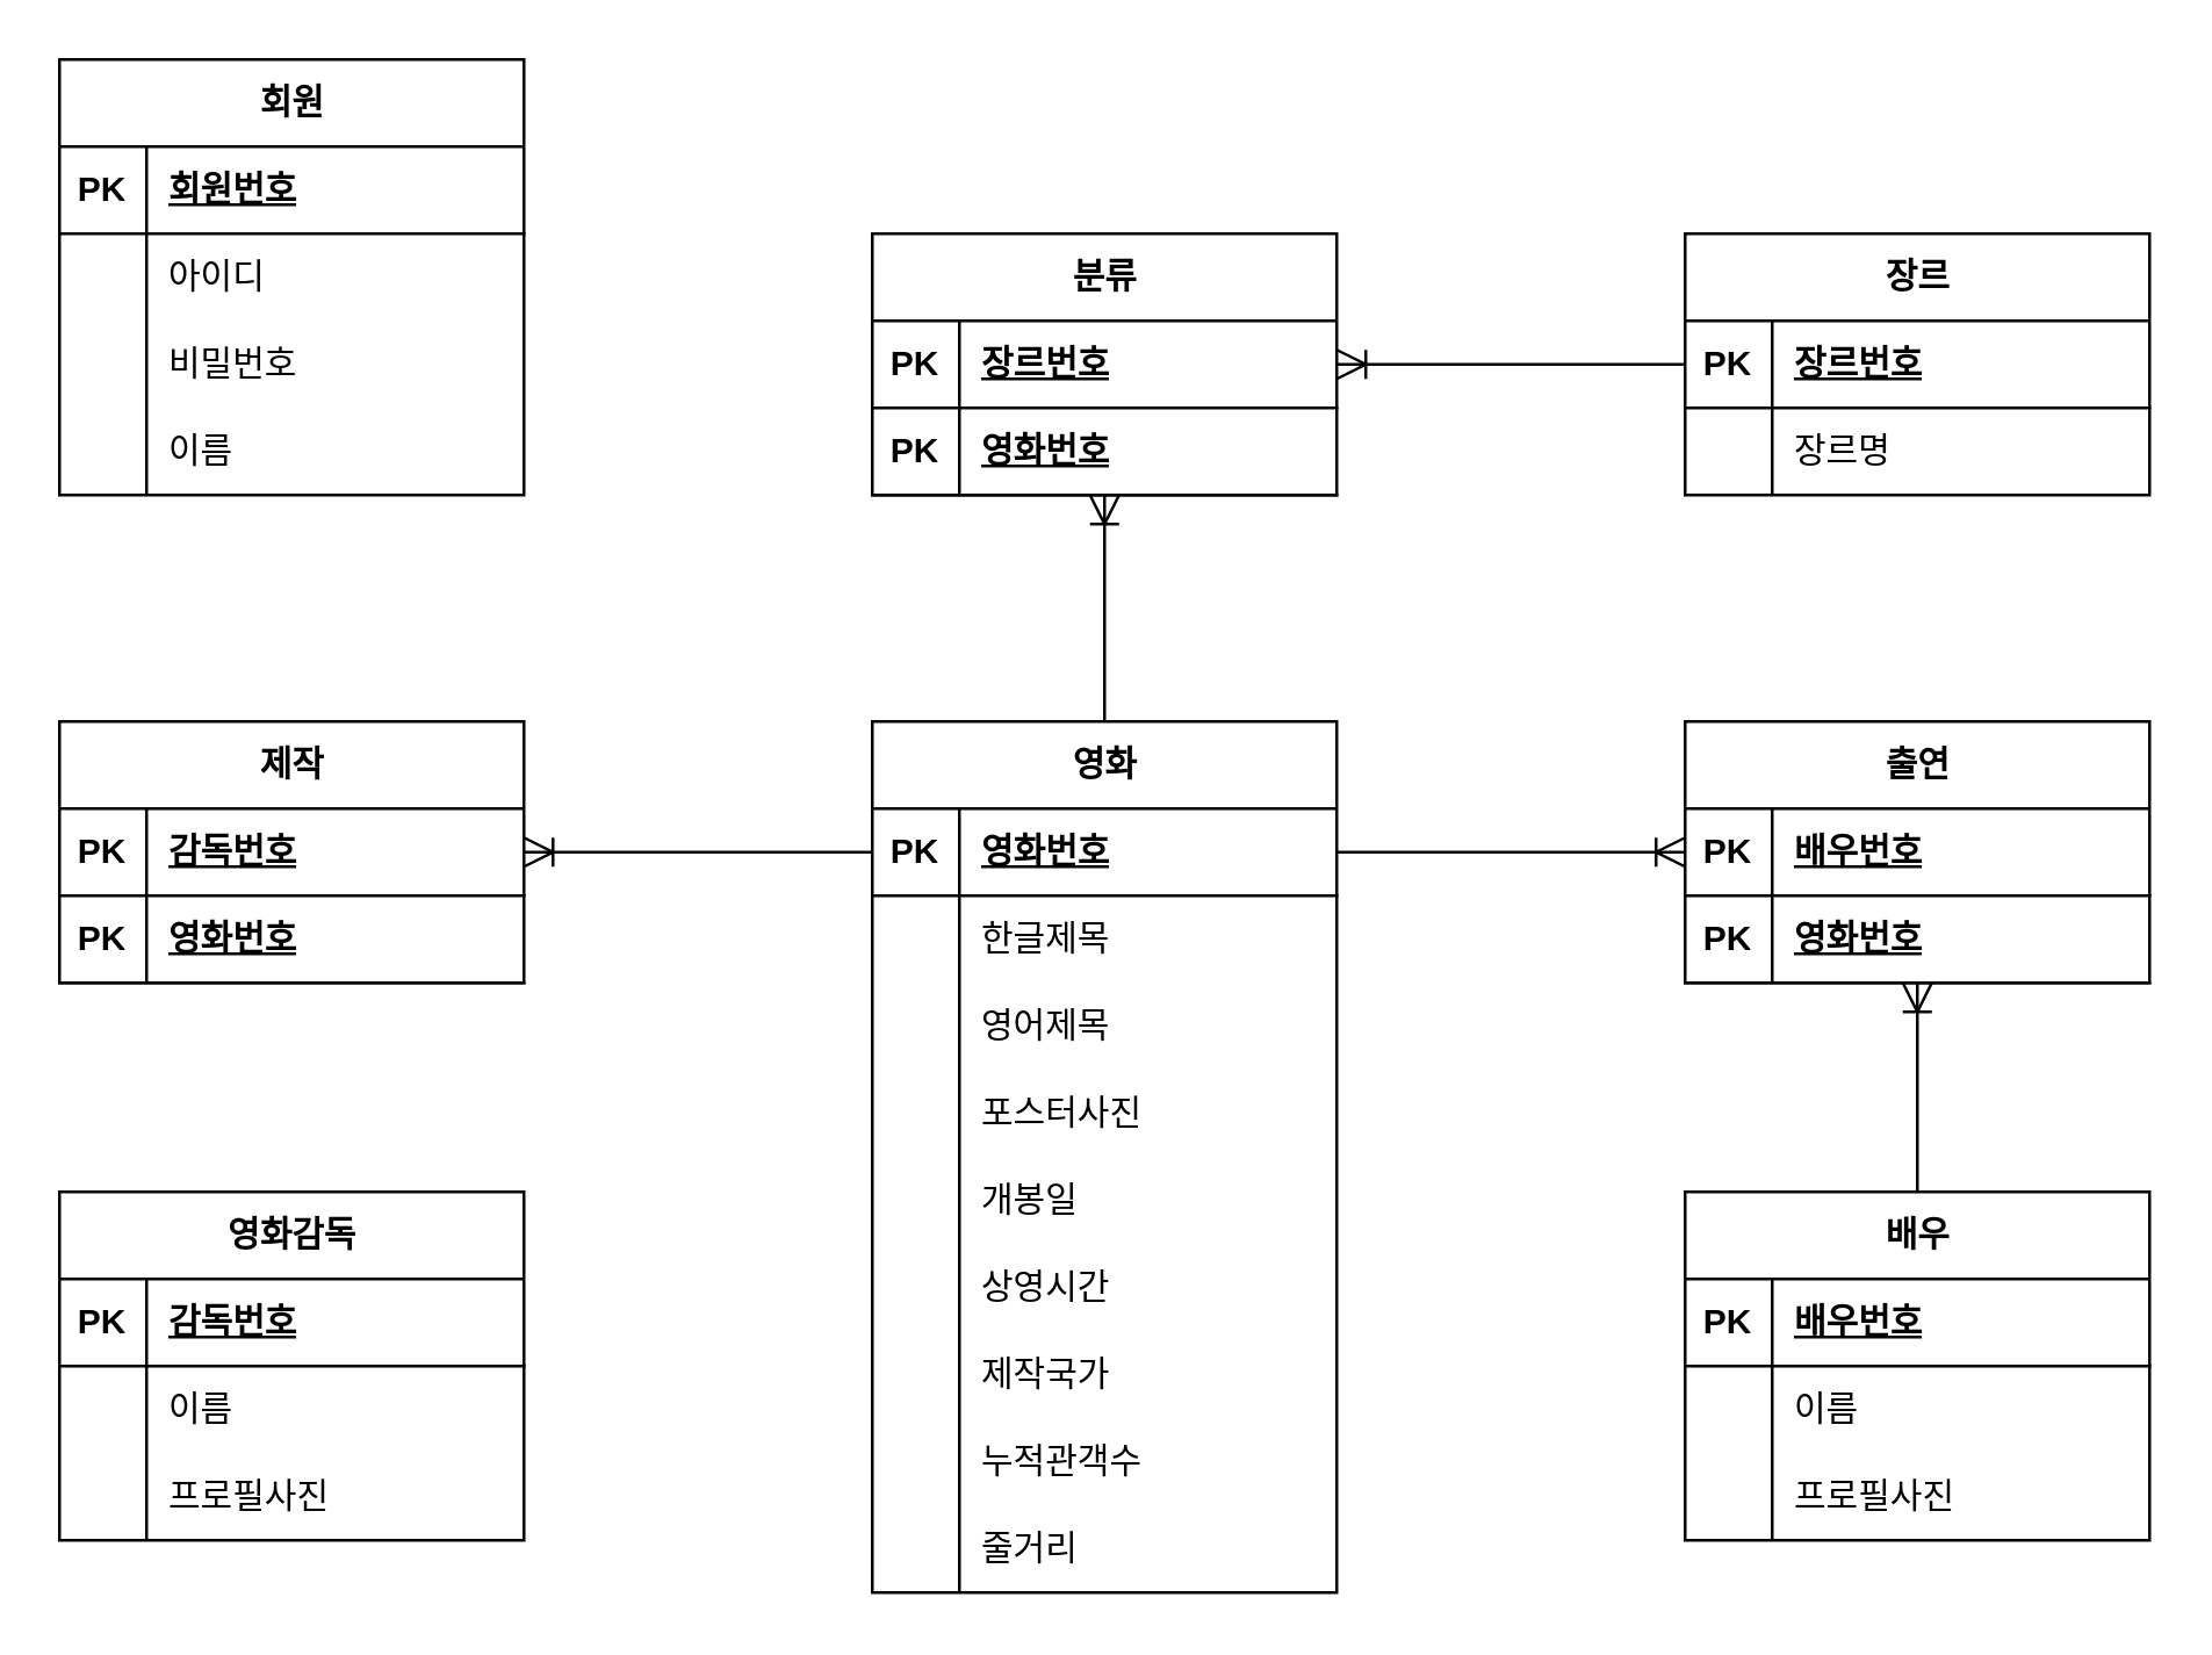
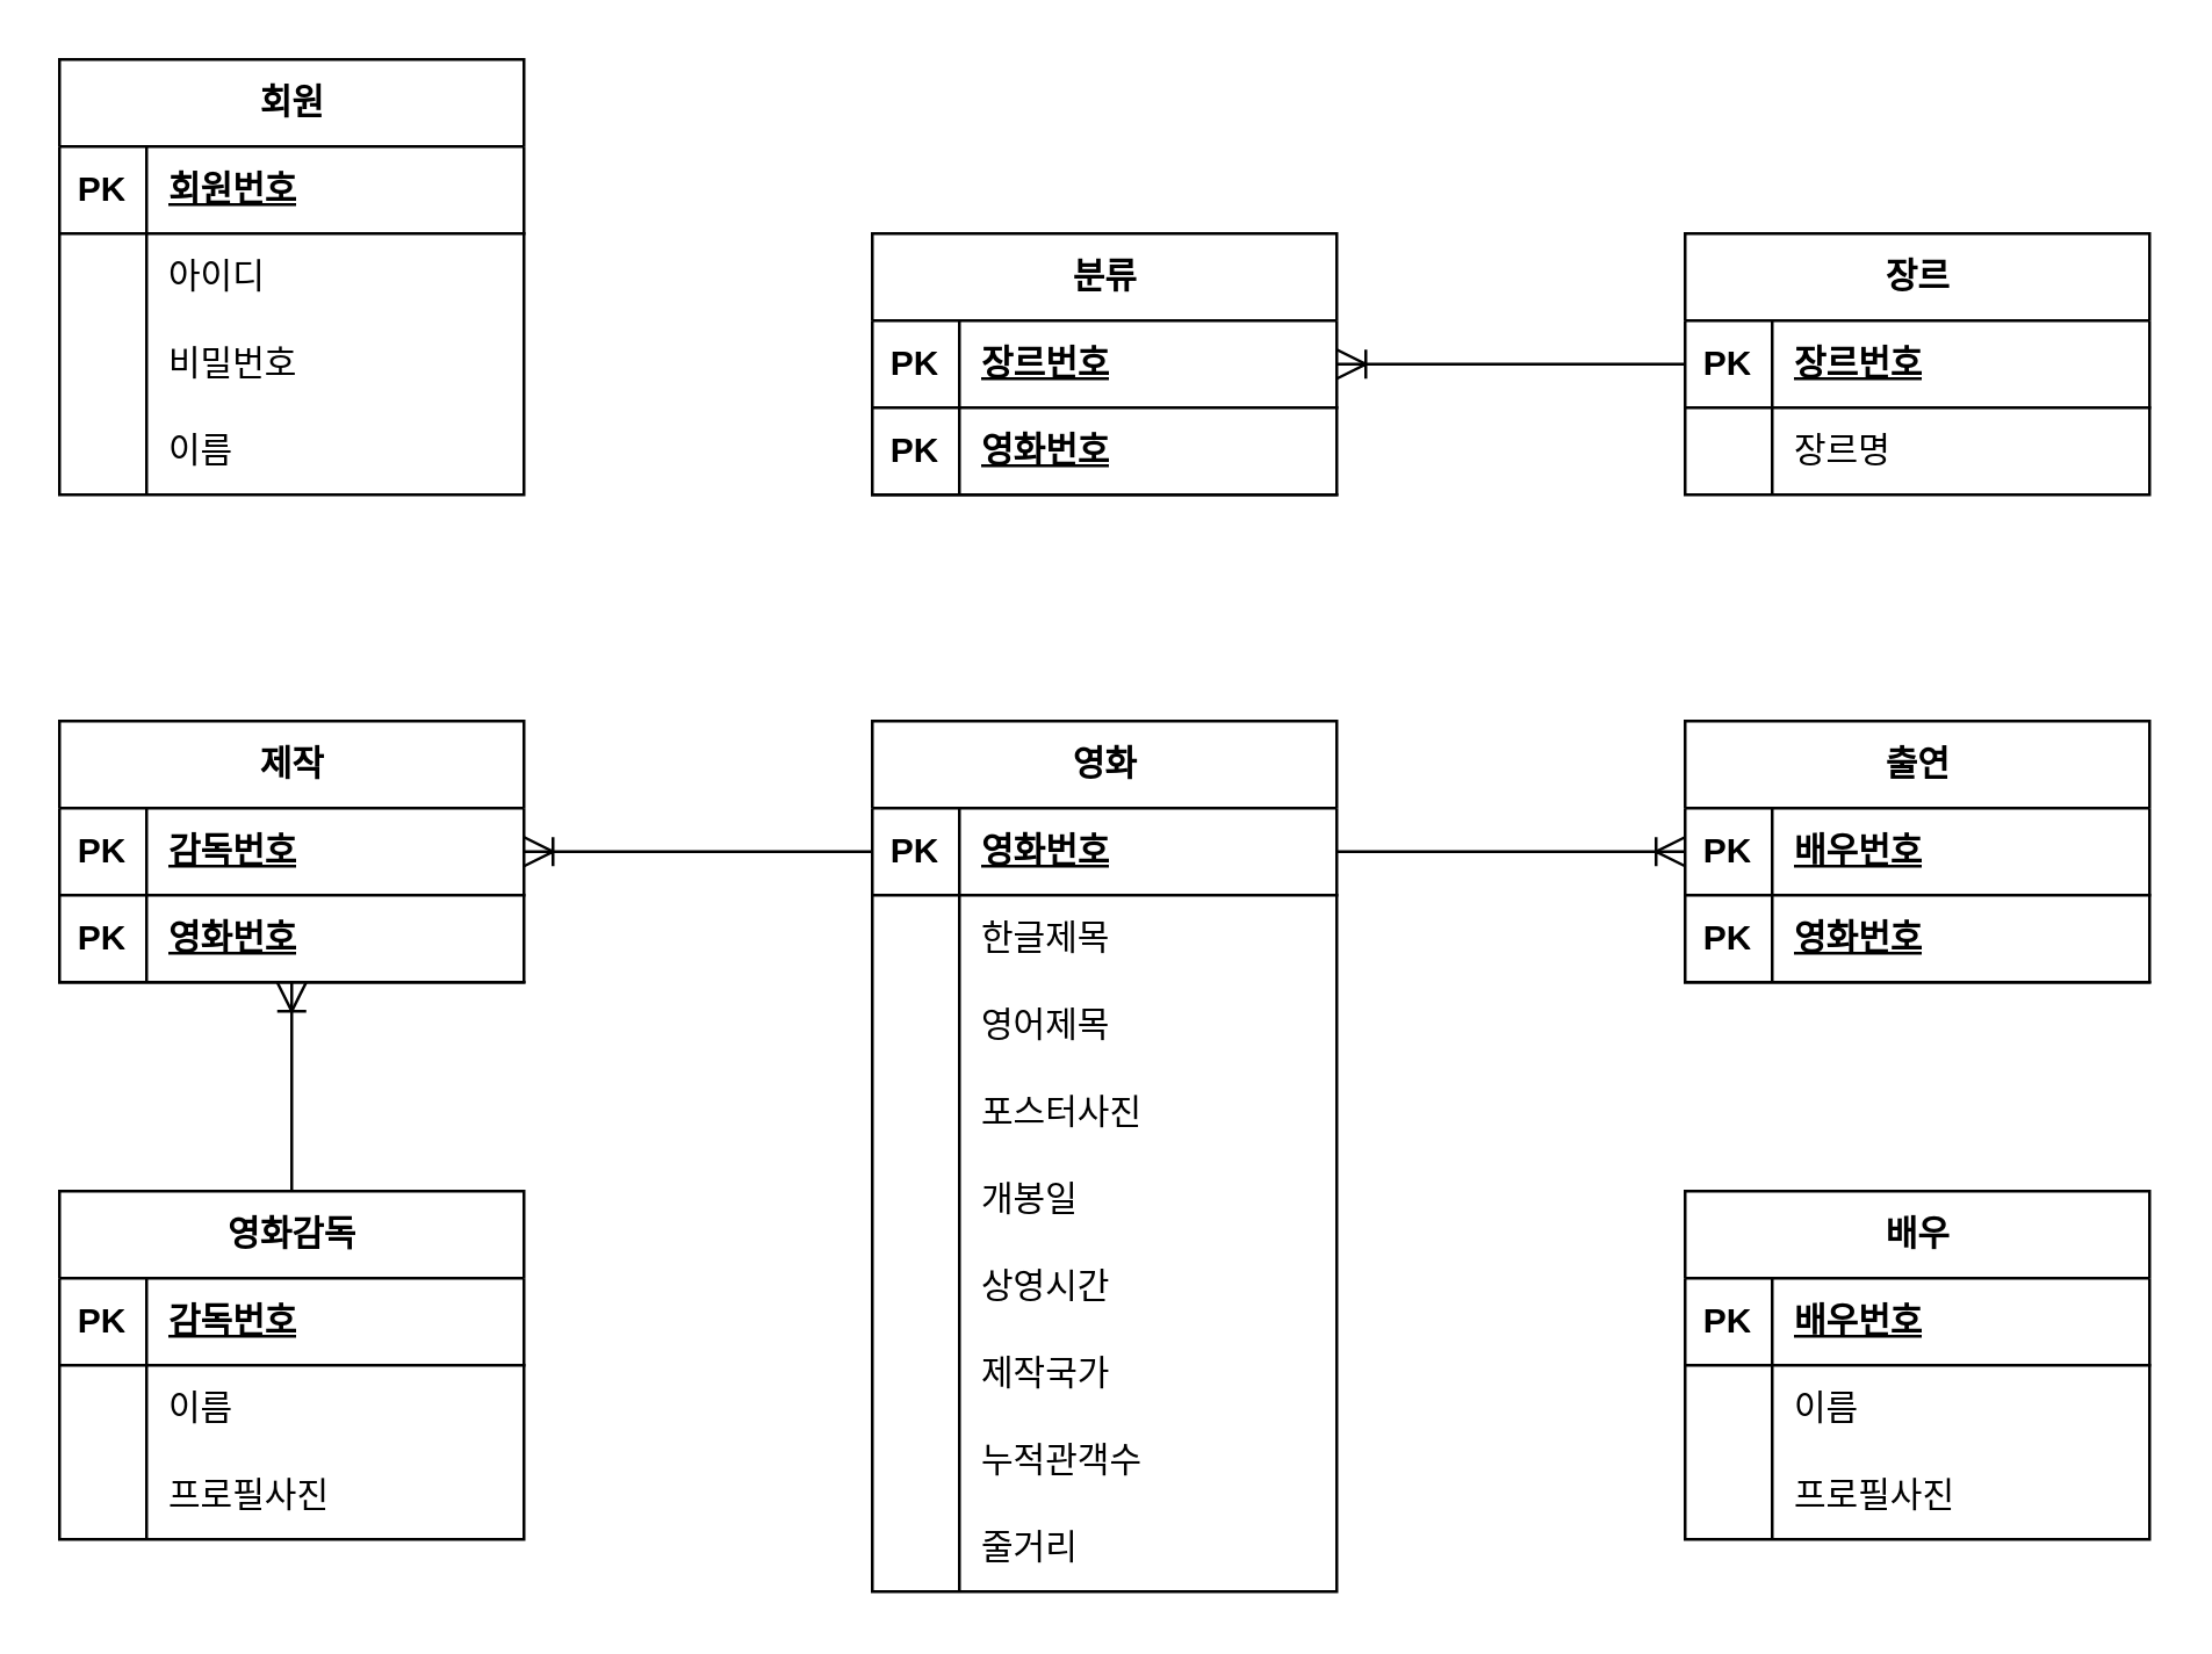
- <mxCell id="88" value="" style="fontSize=12;html=1;endArrow=ERoneToMany;rounded=0;startSize=8;endSize=8;exitX=0.5;exitY=0;exitDx=0;exitDy=0;" parent="1" source="2" target="81" edge="1"><mxGeometry width="100" height="100" relative="1" as="geometry"><mxPoint x="470" y="303" as="sourcePoint" /><mxPoint x="400" y="190" as="targetPoint" /></mxGeometry></mxCell>
+ <mxCell id="70" value="" style="fontSize=12;html=1;endArrow=ERoneToMany;rounded=0;startSize=8;endSize=8;" parent="1" source="40" target="63" edge="1"><mxGeometry width="100" height="100" relative="1" as="geometry"><mxPoint x="70" y="540" as="sourcePoint" /><mxPoint x="100" y="340" as="targetPoint" /></mxGeometry></mxCell>
- <mxCell id="79" value="" style="fontSize=12;html=1;endArrow=ERoneToMany;rounded=0;startSize=8;endSize=8;" parent="1" source="30" target="72" edge="1"><mxGeometry width="100" height="100" relative="1" as="geometry"><mxPoint x="470" y="303" as="sourcePoint" /><mxPoint x="780" y="320" as="targetPoint" /></mxGeometry></mxCell>
